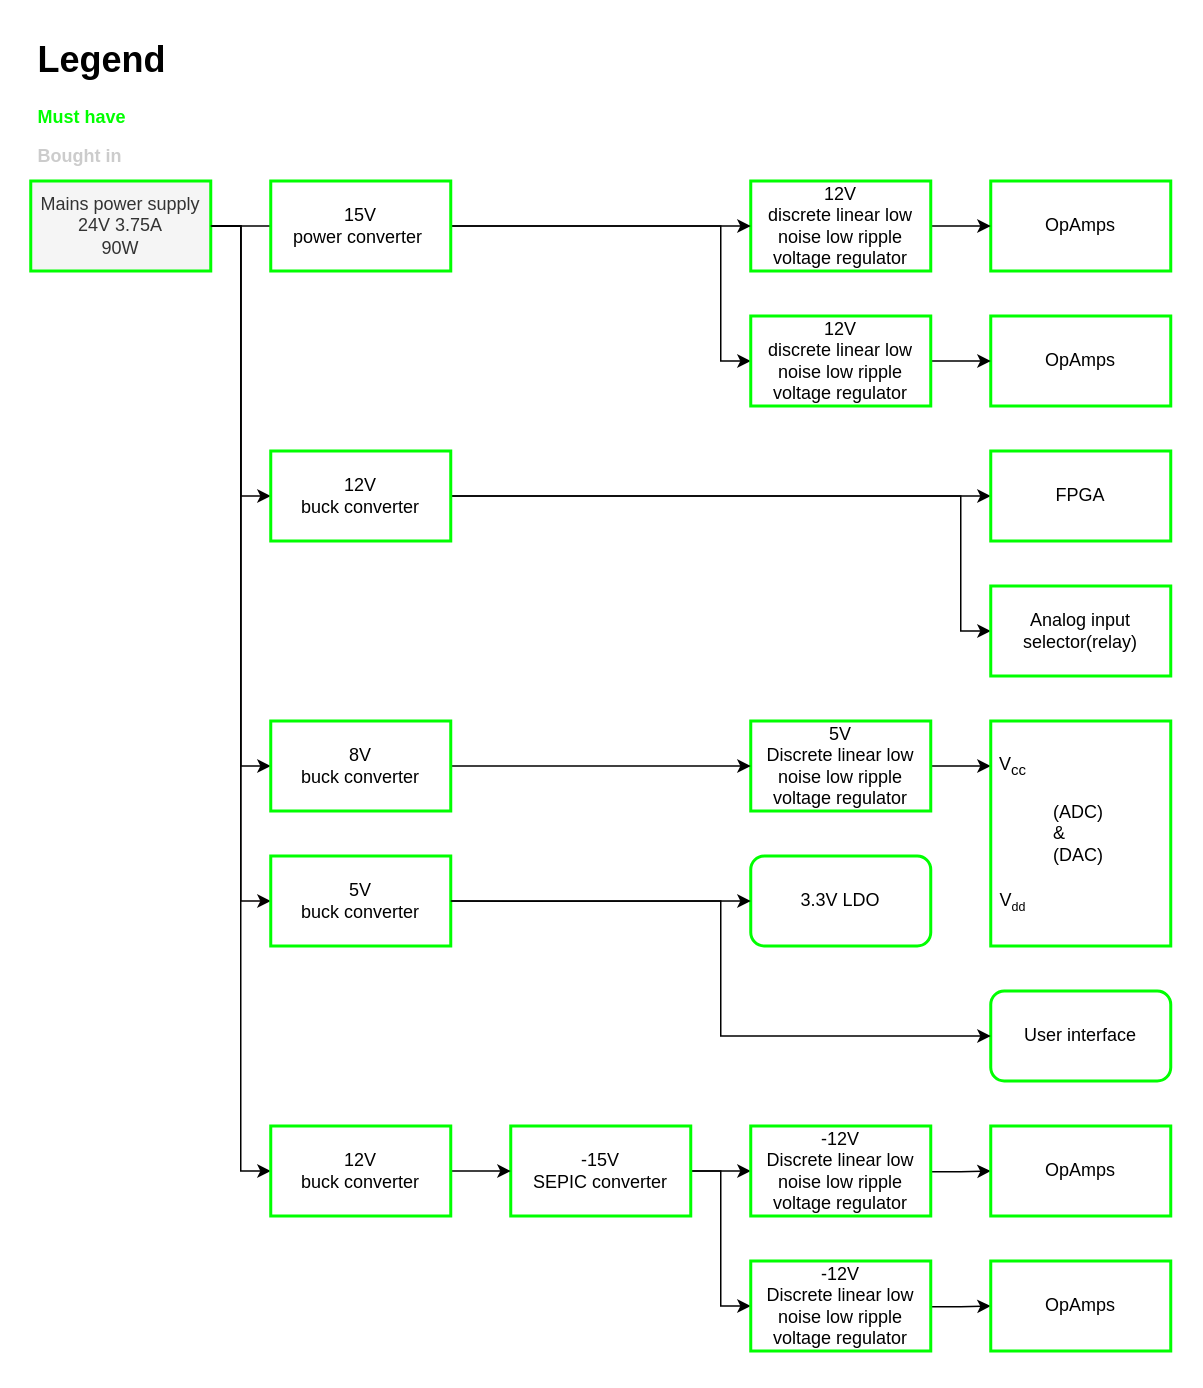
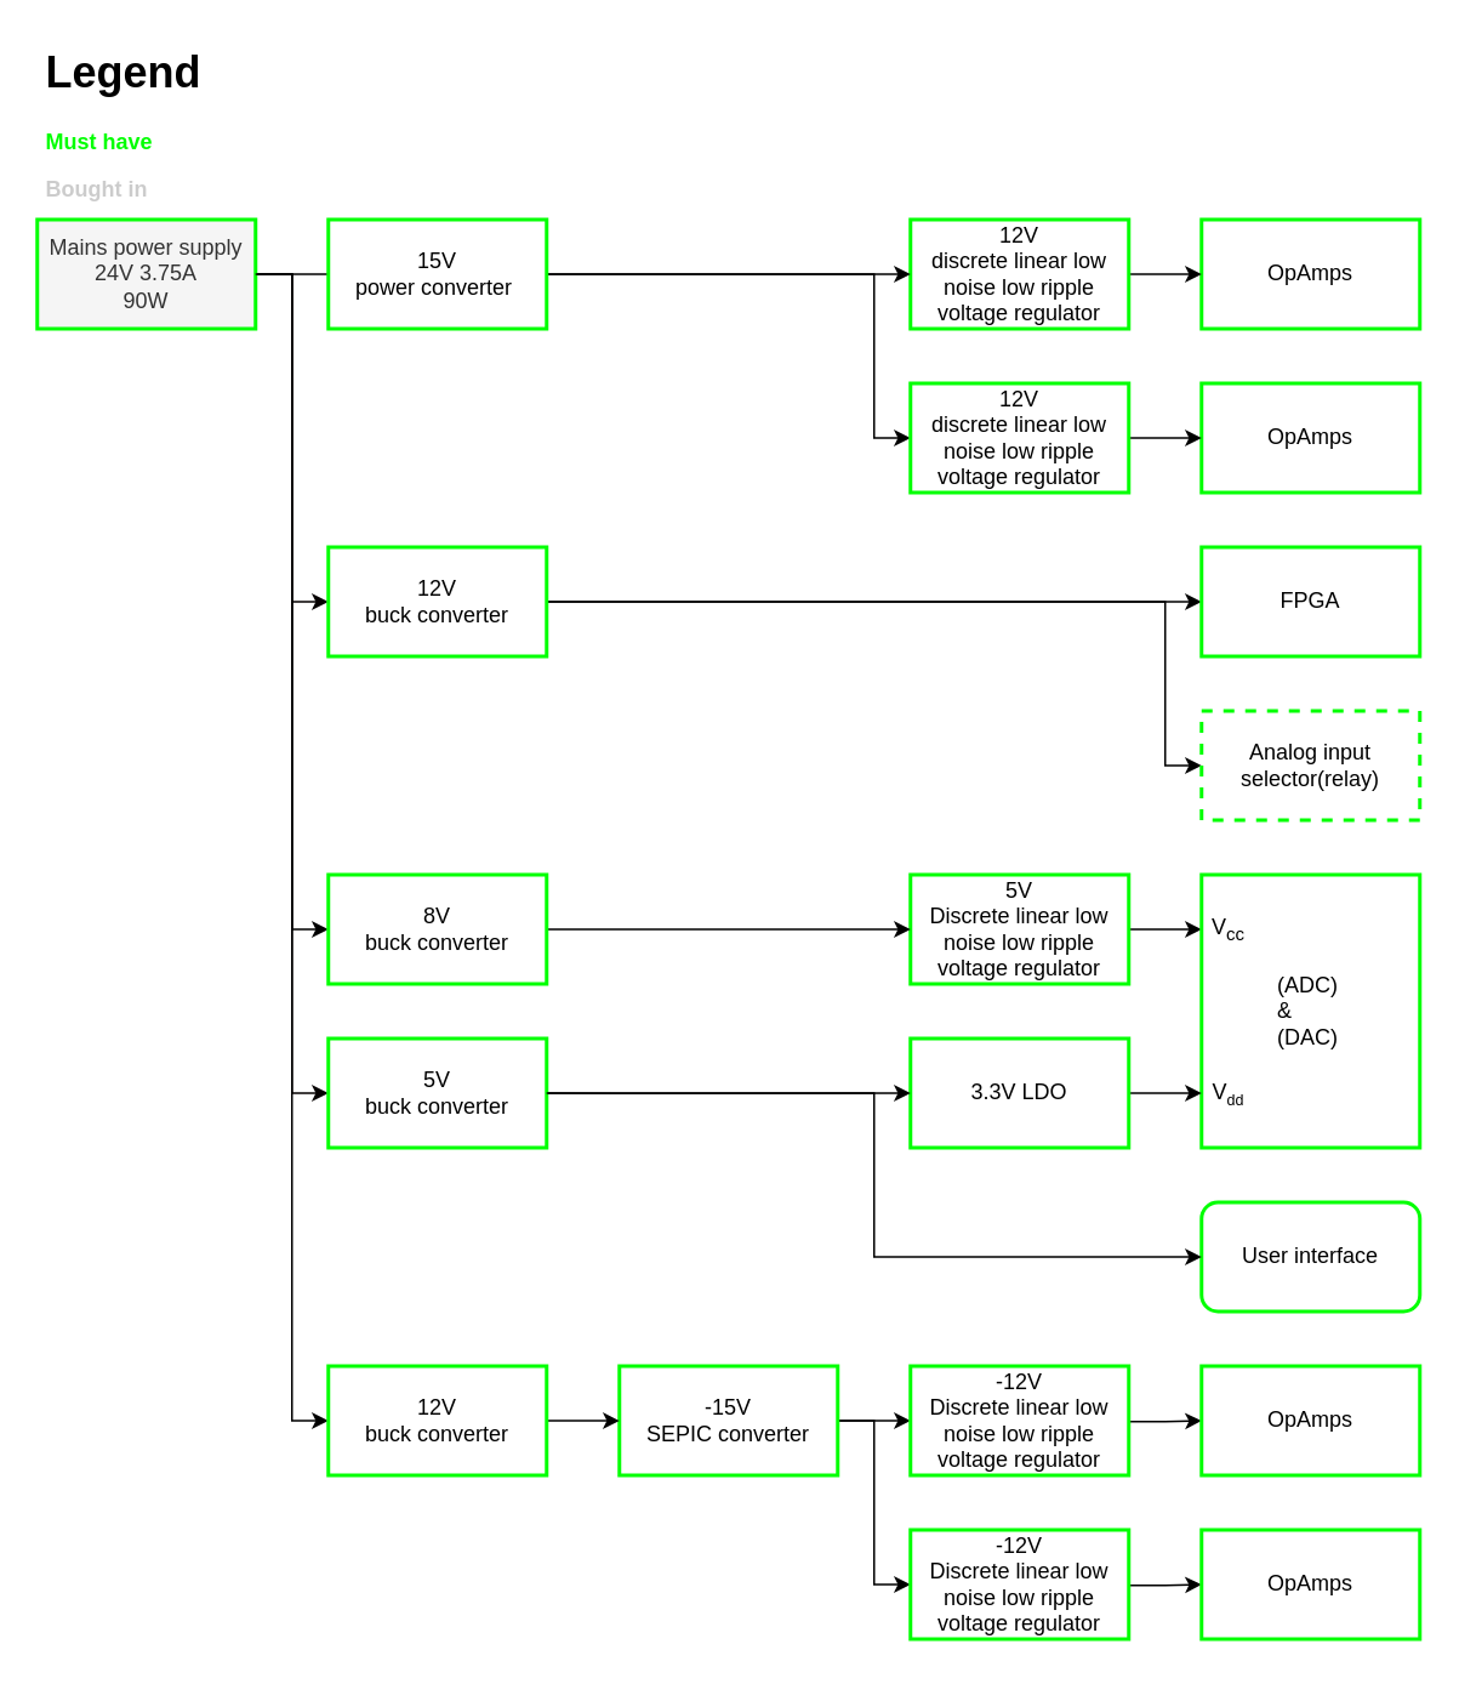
- <mxCell id="15" value="Analog input selector(relay)" style="rounded=0;whiteSpace=wrap;html=1;strokeColor=#00FF00;strokeWidth=2;" parent="1" vertex="1"><mxGeometry x="660" y="390" width="120" height="60" as="geometry" /></mxCell>
+ <mxCell id="15" value="Analog input selector(relay)" style="rounded=0;whiteSpace=wrap;html=1;strokeColor=#00FF00;strokeWidth=2;dashed=1;" parent="1" vertex="1"><mxGeometry x="660" y="390" width="120" height="60" as="geometry" /></mxCell>
- <mxCell id="22" value="3.3V LDO" style="whiteSpace=wrap;html=1;strokeWidth=2;strokeColor=#00FF00;align=center;rounded=1;" parent="1" vertex="1"><mxGeometry x="500" y="570" width="120" height="60" as="geometry" /></mxCell>
+ <mxCell id="22" value="3.3V LDO" style="rounded=0;whiteSpace=wrap;html=1;strokeWidth=2;strokeColor=#00FF00;align=center;" parent="1" vertex="1"><mxGeometry x="500" y="570" width="120" height="60" as="geometry" /></mxCell>
+ <mxCell id="21" value="" style="edgeStyle=orthogonalEdgeStyle;rounded=0;orthogonalLoop=1;jettySize=auto;html=1;strokeColor=#000000;strokeWidth=1;entryX=0;entryY=0.5;entryDx=0;entryDy=0;" parent="1" source="22" target="27" edge="1"><mxGeometry relative="1" as="geometry"><Array as="points" /></mxGeometry></mxCell>
